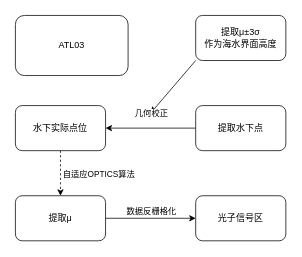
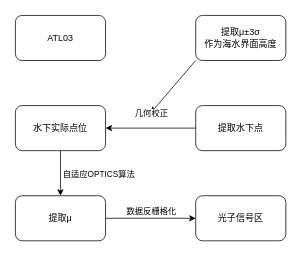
- <mxCell id="2" value="ATL03" style="rounded=1;whiteSpace=wrap;html=1;" parent="1" vertex="1"><mxGeometry x="20" y="20" width="150" height="80" as="geometry" /></mxCell>
+ <mxCell id="2" value="ATL03" style="rounded=1;whiteSpace=wrap;html=1;" parent="1" vertex="1"><mxGeometry x="20" y="20" width="120" height="60" as="geometry" /></mxCell>
- <mxCell id="12" value="" style="edgeStyle=orthogonalEdgeStyle;rounded=0;orthogonalLoop=1;jettySize=auto;html=1;dashed=1;" edge="1" parent="1" source="13" target="10"><mxGeometry relative="1" as="geometry" /></mxCell>
+ <mxCell id="12" value="" style="edgeStyle=orthogonalEdgeStyle;rounded=0;orthogonalLoop=1;jettySize=auto;html=1;" edge="1" parent="1" source="13" target="10"><mxGeometry relative="1" as="geometry" /></mxCell>
